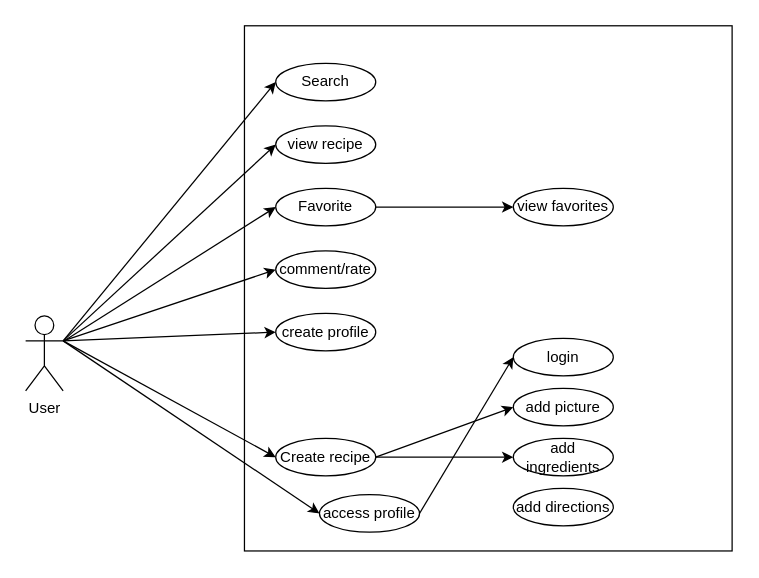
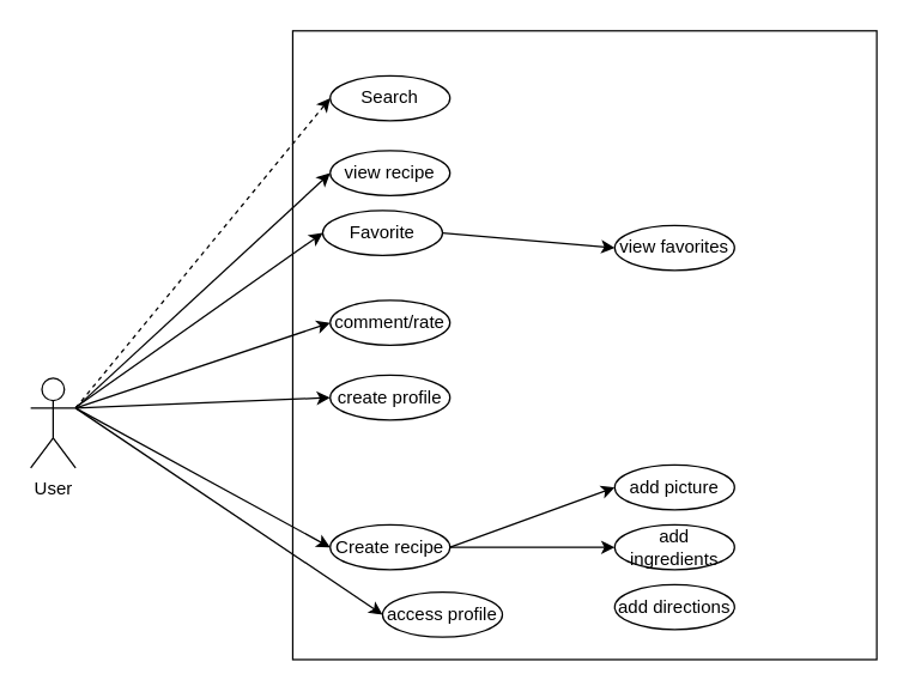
- <mxCell id="5" value="Favorite" style="ellipse;whiteSpace=wrap;html=1;" vertex="1" parent="1"><mxGeometry x="220" y="150" width="80" height="30" as="geometry" /></mxCell>
+ <mxCell id="5" value="Favorite" style="ellipse;whiteSpace=wrap;html=1;" vertex="1" parent="1"><mxGeometry x="215" y="140" width="80" height="30" as="geometry" /></mxCell>
- <mxCell id="14" value="" style="endArrow=classic;html=1;rounded=0;entryX=0;entryY=0.5;entryDx=0;entryDy=0;exitX=1;exitY=0.333;exitDx=0;exitDy=0;exitPerimeter=0;" edge="1" parent="1" source="2" target="4"><mxGeometry width="50" height="50" relative="1" as="geometry"><mxPoint x="280" y="400" as="sourcePoint" /><mxPoint x="330" y="350" as="targetPoint" /></mxGeometry></mxCell>
+ <mxCell id="14" value="" style="endArrow=classic;html=1;rounded=0;entryX=0;entryY=0.5;entryDx=0;entryDy=0;exitX=1;exitY=0.333;exitDx=0;exitDy=0;exitPerimeter=0;dashed=1;" edge="1" parent="1" source="2" target="4"><mxGeometry width="50" height="50" relative="1" as="geometry"><mxPoint x="280" y="400" as="sourcePoint" /><mxPoint x="330" y="350" as="targetPoint" /></mxGeometry></mxCell>
- <mxCell id="24" value="login" style="ellipse;whiteSpace=wrap;html=1;" vertex="1" parent="1"><mxGeometry x="410" y="270" width="80" height="30" as="geometry" /></mxCell>
- <mxCell id="26" value="" style="endArrow=classic;html=1;rounded=0;entryX=0;entryY=0.5;entryDx=0;entryDy=0;exitX=1;exitY=0.5;exitDx=0;exitDy=0;" edge="1" parent="1" source="8" target="24"><mxGeometry width="50" height="50" relative="1" as="geometry"><mxPoint x="70" y="290" as="sourcePoint" /><mxPoint x="240" y="85" as="targetPoint" /></mxGeometry></mxCell>
